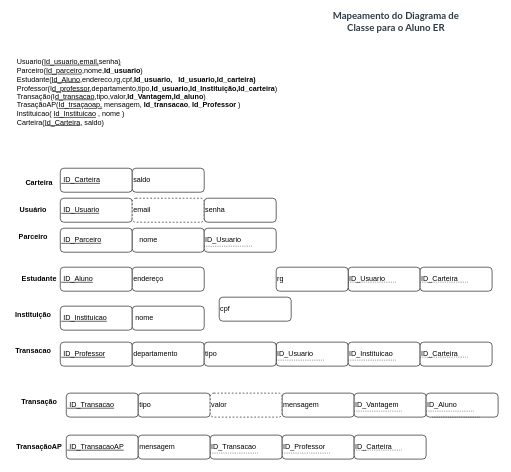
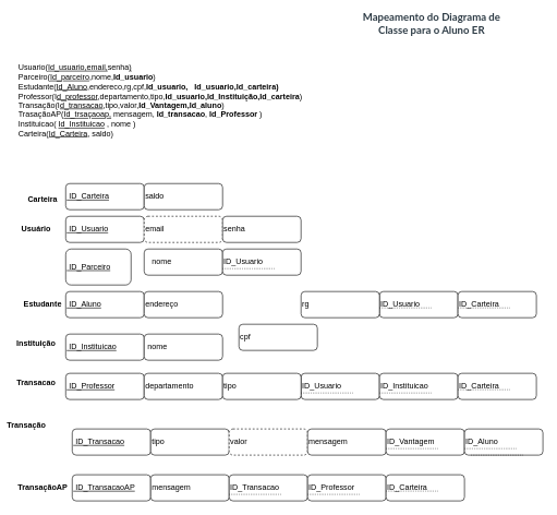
- <mxCell id="7" value="&lt;b&gt;Parceiro&lt;/b&gt;" style="text;html=1;strokeColor=none;fillColor=none;align=center;verticalAlign=middle;whiteSpace=wrap;rounded=0;" parent="1" vertex="1"><mxGeometry y="380" width="70" height="30" as="geometry" x="20" /></mxCell>
- <mxCell id="3" value="&lt;u&gt;&amp;nbsp;ID_Parceiro&lt;/u&gt;" style="rounded=1;whiteSpace=wrap;html=1;align=left;" parent="1" vertex="1"><mxGeometry x="100" y="380" width="120" height="40" as="geometry" /></mxCell>
+ <mxCell id="3" value="&lt;u&gt;&amp;nbsp;ID_Parceiro&lt;/u&gt;" style="rounded=1;whiteSpace=wrap;html=1;align=left;" parent="1" vertex="1"><mxGeometry x="100" y="380" width="100" height="55" as="geometry" /></mxCell>
- <mxCell id="27" value="&lt;b&gt;Transação&lt;/b&gt;" style="text;html=1;strokeColor=none;fillColor=none;align=center;verticalAlign=middle;whiteSpace=wrap;rounded=0;" parent="1" vertex="1"><mxGeometry x="30" y="655" width="70" height="30" as="geometry" /></mxCell>
+ <mxCell id="27" value="&lt;b&gt;Transação&lt;/b&gt;" style="text;html=1;strokeColor=none;fillColor=none;align=center;verticalAlign=middle;whiteSpace=wrap;rounded=0;" parent="1" vertex="1"><mxGeometry x="5" y="635" width="70" height="30" as="geometry" /></mxCell>
